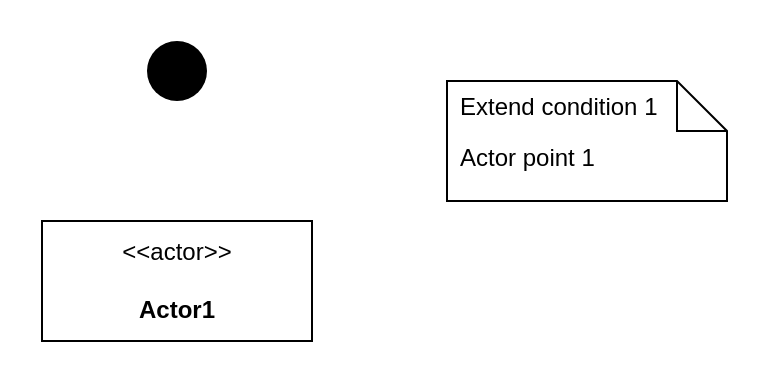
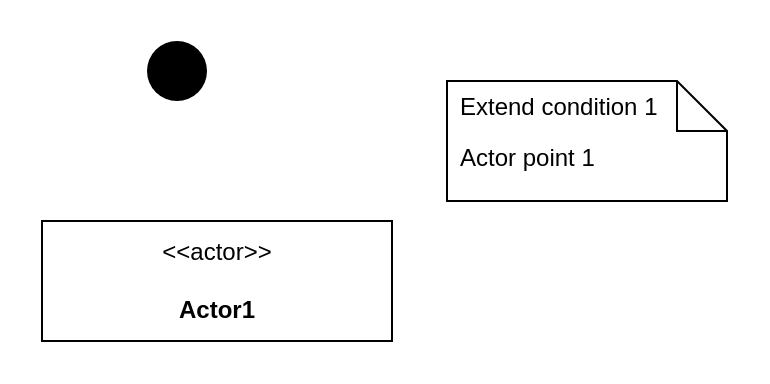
- <mxCell id="3" value="&amp;lt;&amp;lt;actor&amp;gt;&amp;gt;&lt;br&gt;&lt;br&gt;&lt;b&gt;Actor1&lt;/b&gt;" style="text;html=1;align=center;verticalAlign=middle;dashed=0;fillColor=#ffffff;strokeColor=#000000;" vertex="1" parent="1"><mxGeometry x="20.5" y="110" width="135" height="60" as="geometry" /></mxCell>
+ <mxCell id="3" value="&amp;lt;&amp;lt;actor&amp;gt;&amp;gt;&lt;br&gt;&lt;br&gt;&lt;b&gt;Actor1&lt;/b&gt;" style="text;html=1;align=center;verticalAlign=middle;dashed=0;fillColor=#ffffff;strokeColor=#000000;" vertex="1" parent="1"><mxGeometry x="20.5" y="110" width="175" height="60" as="geometry" /></mxCell>
